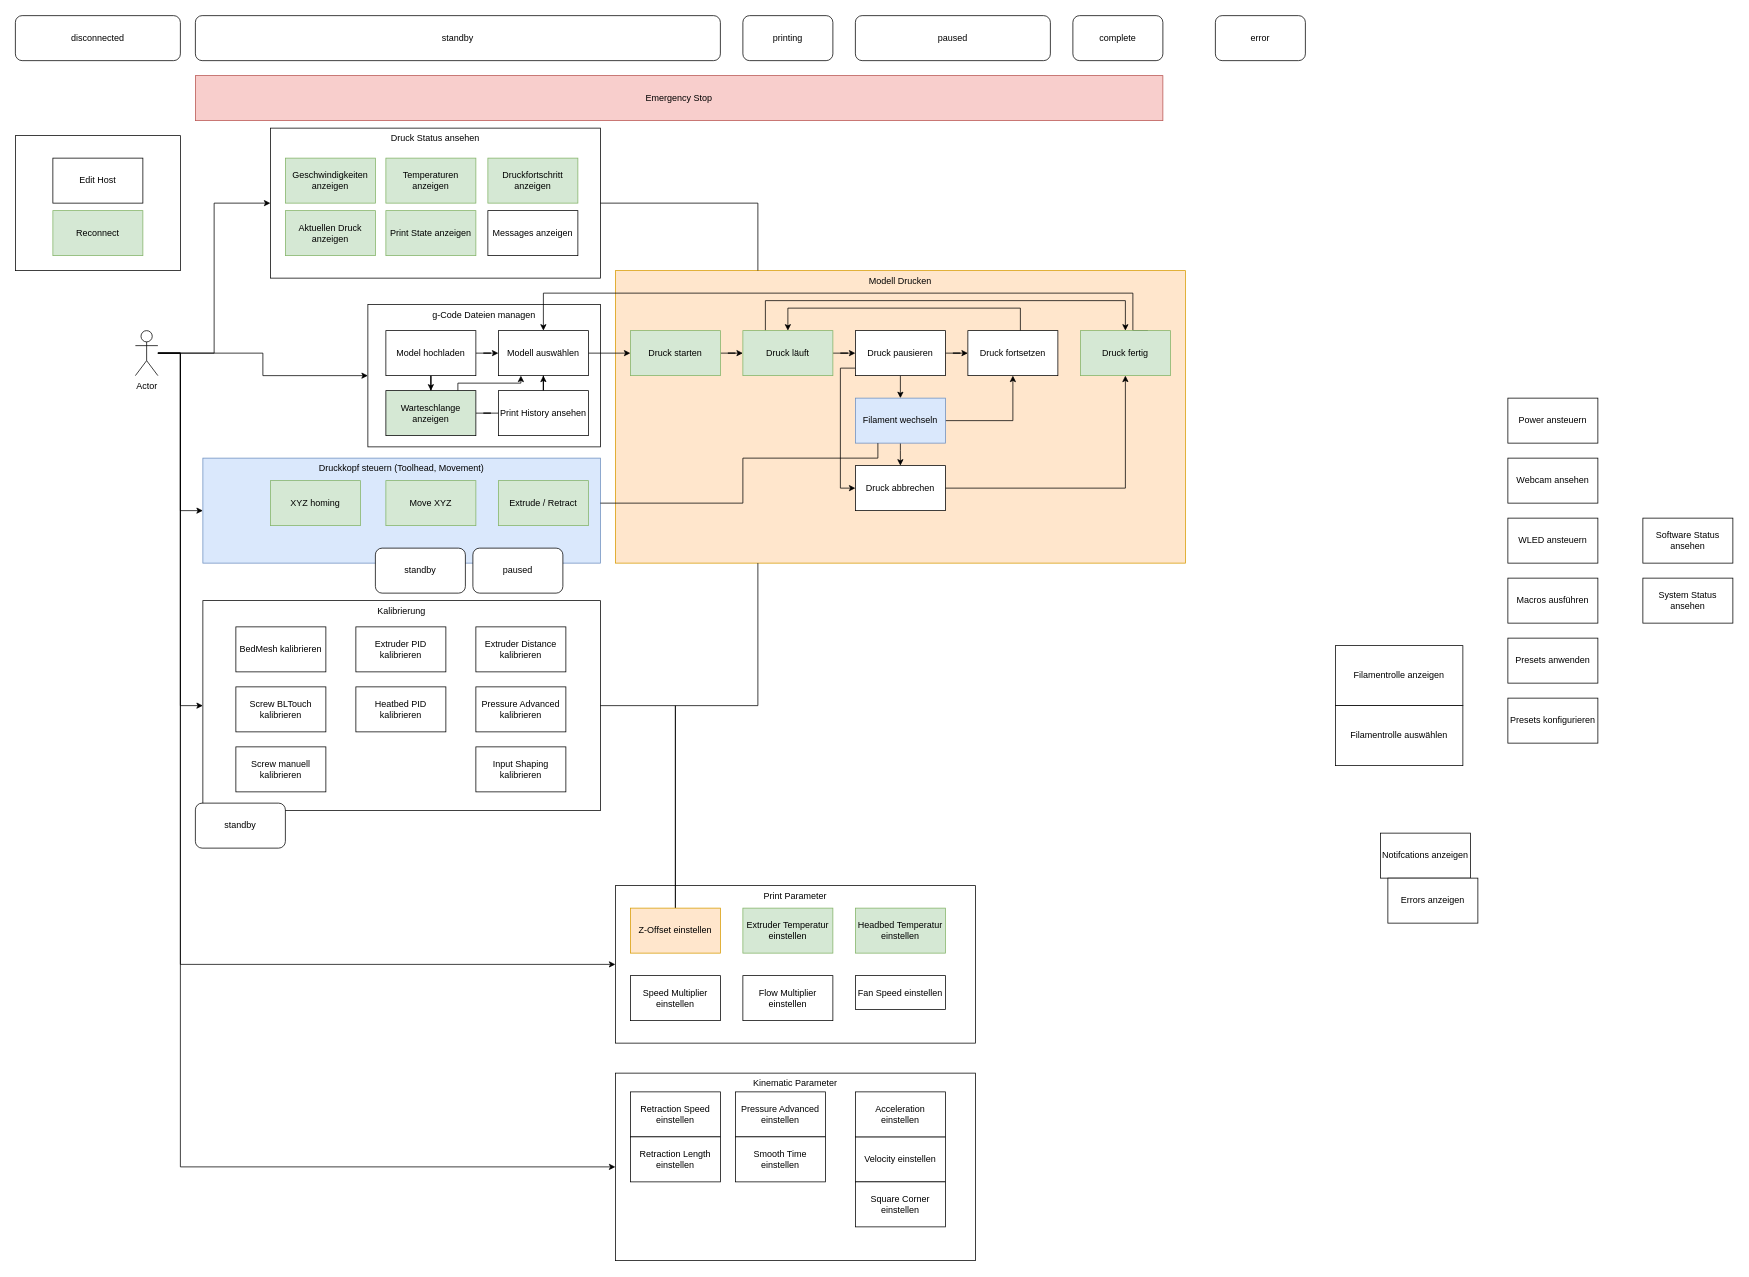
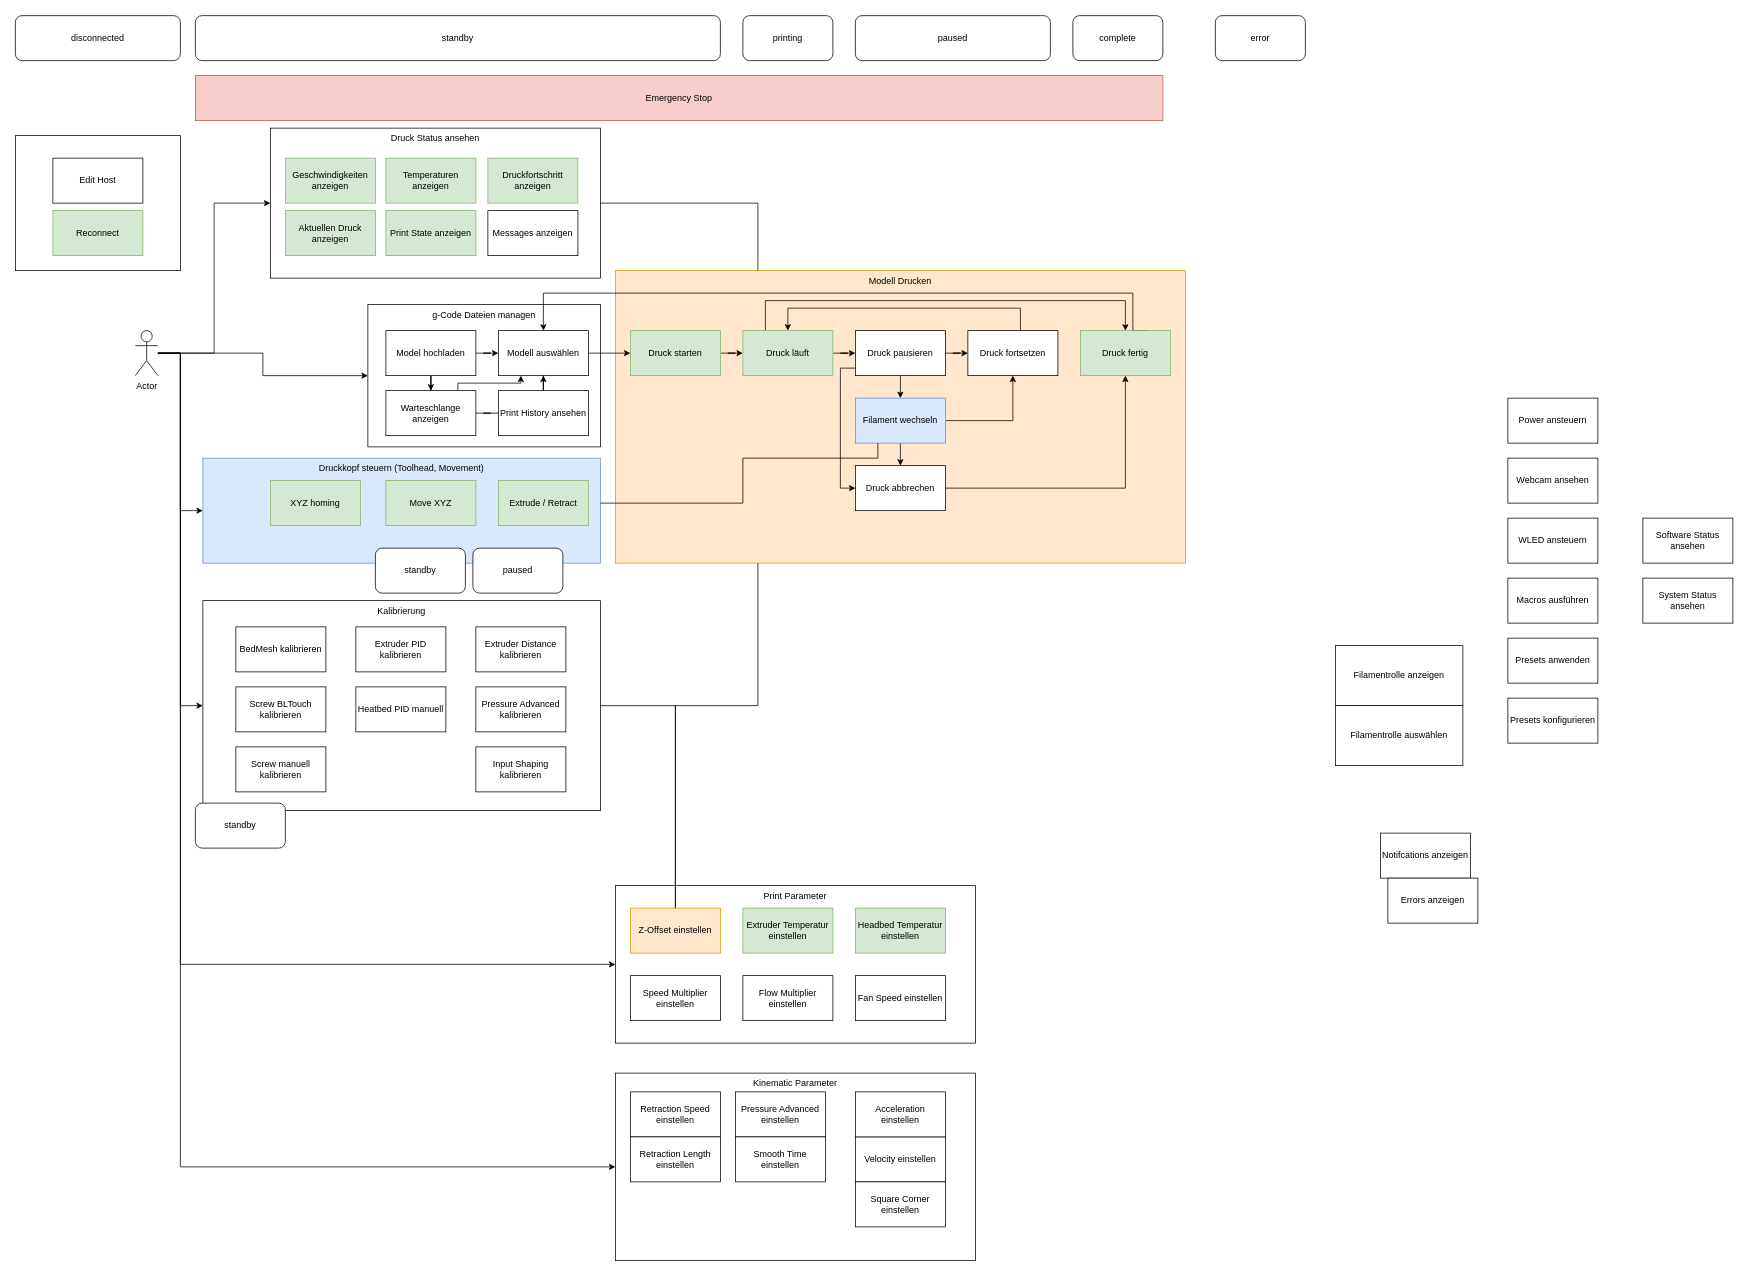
- <mxCell id="88" value="&lt;div&gt;Warteschlange anzeigen&lt;/div&gt;" style="rounded=0;whiteSpace=wrap;html=1;fillColor=#d5e8d4;" parent="1" vertex="1"><mxGeometry x="514" y="520" width="120" height="60" as="geometry" /></mxCell>
+ <mxCell id="88" value="&lt;div&gt;Warteschlange anzeigen&lt;/div&gt;" style="rounded=0;whiteSpace=wrap;html=1;" parent="1" vertex="1"><mxGeometry x="514" y="520" width="120" height="60" as="geometry" /></mxCell>
- <mxCell id="48" value="Heatbed PID kalibrieren" style="rounded=0;whiteSpace=wrap;html=1;" parent="1" vertex="1"><mxGeometry x="474" y="915" width="120" height="60" as="geometry" /></mxCell>
+ <mxCell id="48" value="Heatbed PID manuell" style="rounded=0;whiteSpace=wrap;html=1;" parent="1" vertex="1"><mxGeometry x="474" y="915" width="120" height="60" as="geometry" /></mxCell>
- <mxCell id="41" value="&lt;div&gt;Fan Speed einstellen&lt;/div&gt;" style="rounded=0;whiteSpace=wrap;html=1;" parent="1" vertex="1"><mxGeometry x="1140" y="1300" width="120" height="45" as="geometry" /></mxCell>
+ <mxCell id="41" value="&lt;div&gt;Fan Speed einstellen&lt;/div&gt;" style="rounded=0;whiteSpace=wrap;html=1;" parent="1" vertex="1"><mxGeometry x="1140" y="1300" width="120" height="60" as="geometry" /></mxCell>
